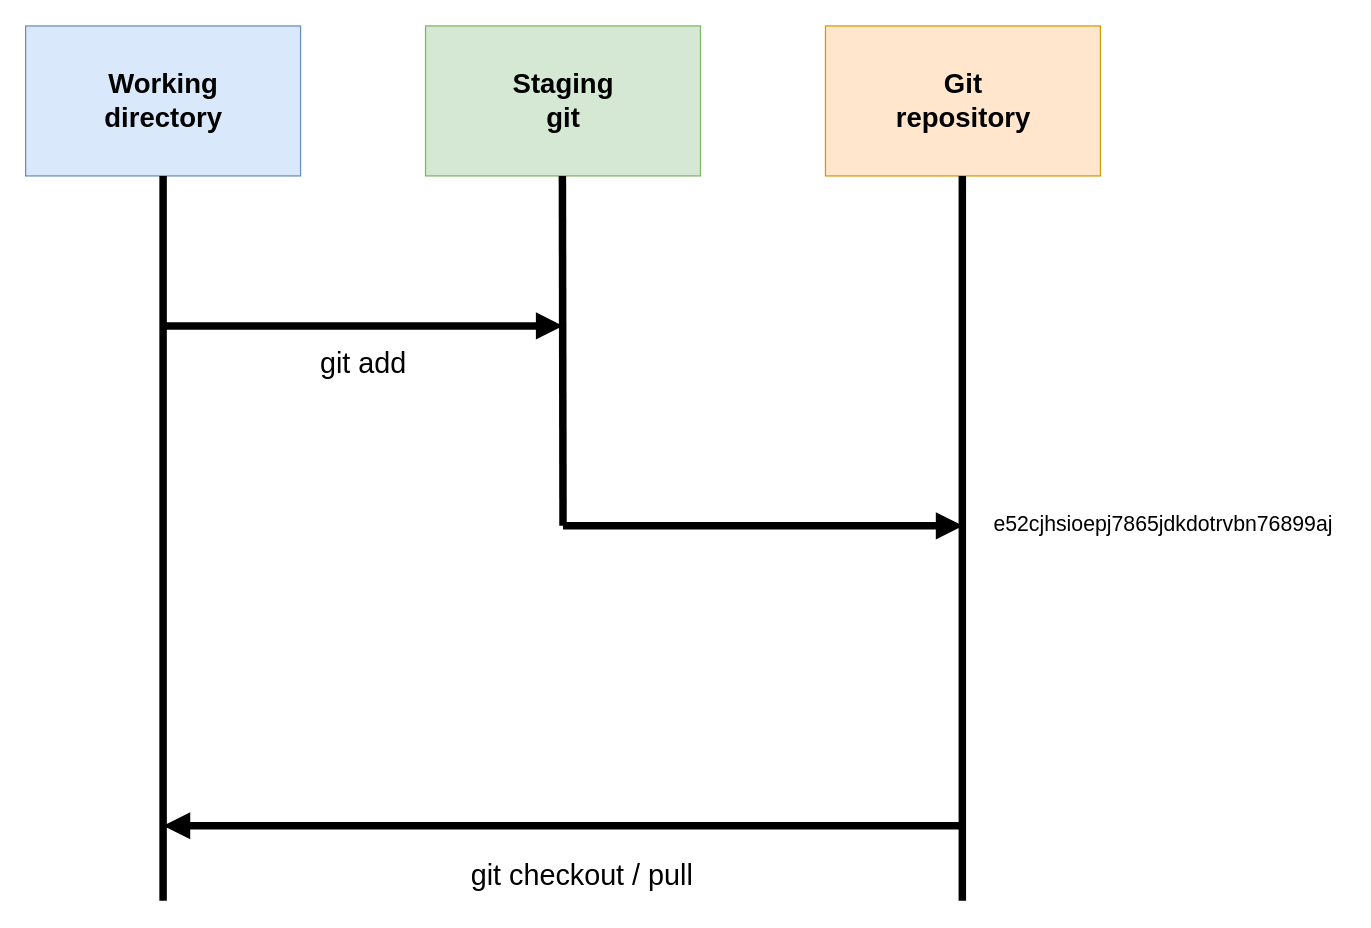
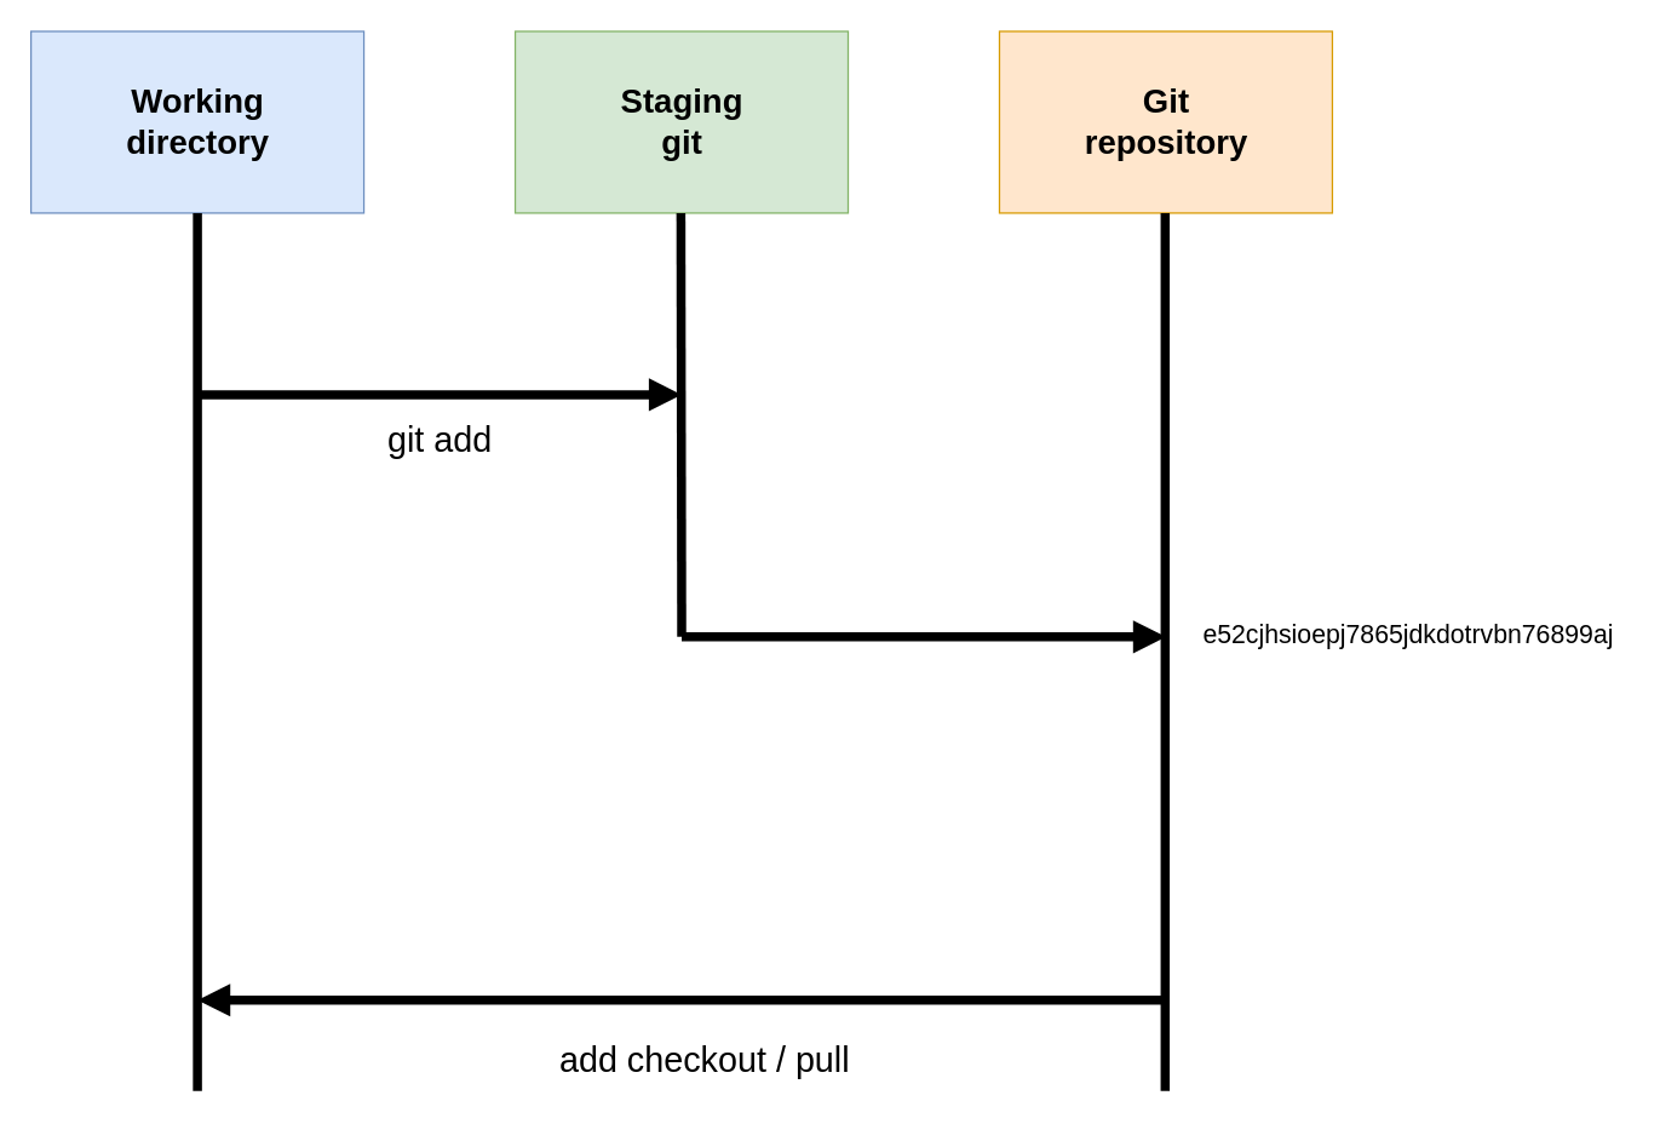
- <mxCell id="15" value="&lt;font style=&quot;font-size: 23px&quot;&gt;git checkout / pull&lt;/font&gt;" style="text;html=1;resizable=0;autosize=1;align=center;verticalAlign=middle;points=[];fillColor=none;strokeColor=none;rounded=0;" vertex="1" parent="1"><mxGeometry x="370" y="690" width="190" height="20" as="geometry" /></mxCell>
+ <mxCell id="15" value="&lt;font style=&quot;font-size: 23px&quot;&gt;add checkout / pull&lt;/font&gt;" style="text;html=1;resizable=0;autosize=1;align=center;verticalAlign=middle;points=[];fillColor=none;strokeColor=none;rounded=0;" vertex="1" parent="1"><mxGeometry x="370" y="690" width="190" height="20" as="geometry" /></mxCell>
